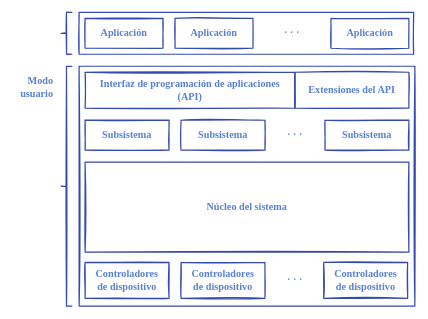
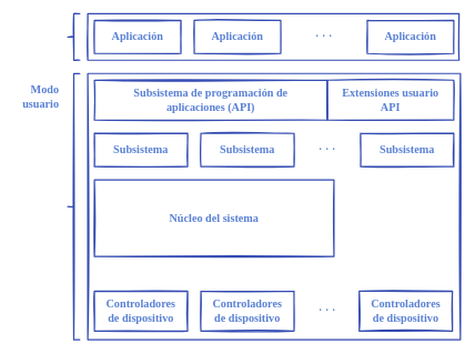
- <mxCell id="6" value="&lt;b&gt;Interfaz de programación de aplicaciones (API)&lt;/b&gt;" style="rounded=0;whiteSpace=wrap;html=1;shadow=0;sketch=1;strokeWidth=2;fillColor=none;fontFamily=Ink Free;fontSize=17;fontColor=#5980d4;spacing=20;strokeColor=#324AB2;" parent="1" vertex="1"><mxGeometry x="141" y="120" width="350" height="60" as="geometry" /></mxCell>
+ <mxCell id="6" value="&lt;b&gt;Subsistema de programación de aplicaciones (API)&lt;/b&gt;" style="rounded=0;whiteSpace=wrap;html=1;shadow=0;sketch=1;strokeWidth=2;fillColor=none;fontFamily=Ink Free;fontSize=17;fontColor=#5980d4;spacing=20;strokeColor=#324AB2;" parent="1" vertex="1"><mxGeometry x="141" y="120" width="350" height="60" as="geometry" /></mxCell>
- <mxCell id="7" value="&lt;b&gt;Extensiones del API&lt;/b&gt;" style="rounded=0;whiteSpace=wrap;html=1;shadow=0;sketch=1;strokeWidth=2;fillColor=none;fontFamily=Ink Free;fontSize=17;fontColor=#5980d4;spacing=20;strokeColor=#324AB2;" parent="1" vertex="1"><mxGeometry x="491" y="120" width="190" height="60" as="geometry" /></mxCell>
+ <mxCell id="7" value="&lt;b&gt;Extensiones usuario API&lt;/b&gt;" style="rounded=0;whiteSpace=wrap;html=1;shadow=0;sketch=1;strokeWidth=2;fillColor=none;fontFamily=Ink Free;fontSize=17;fontColor=#5980d4;spacing=20;strokeColor=#324AB2;" parent="1" vertex="1"><mxGeometry x="491" y="120" width="190" height="60" as="geometry" /></mxCell>
- <mxCell id="10" value="&lt;b&gt;Núcleo del sistema&lt;br&gt;&lt;/b&gt;" style="rounded=0;whiteSpace=wrap;html=1;shadow=0;sketch=1;strokeWidth=2;fillColor=none;fontFamily=Ink Free;fontSize=17;fontColor=#5980d4;spacing=20;strokeColor=#324AB2;" parent="1" vertex="1"><mxGeometry x="141" y="270" width="540" height="150" as="geometry" /></mxCell>
+ <mxCell id="10" value="&lt;b&gt;Núcleo del sistema&lt;br&gt;&lt;/b&gt;" style="rounded=0;whiteSpace=wrap;html=1;shadow=0;sketch=1;strokeWidth=2;fillColor=none;fontFamily=Ink Free;fontSize=17;fontColor=#5980d4;spacing=20;strokeColor=#324AB2;" parent="1" vertex="1"><mxGeometry x="141" y="270" width="360" height="115" as="geometry" /></mxCell>
